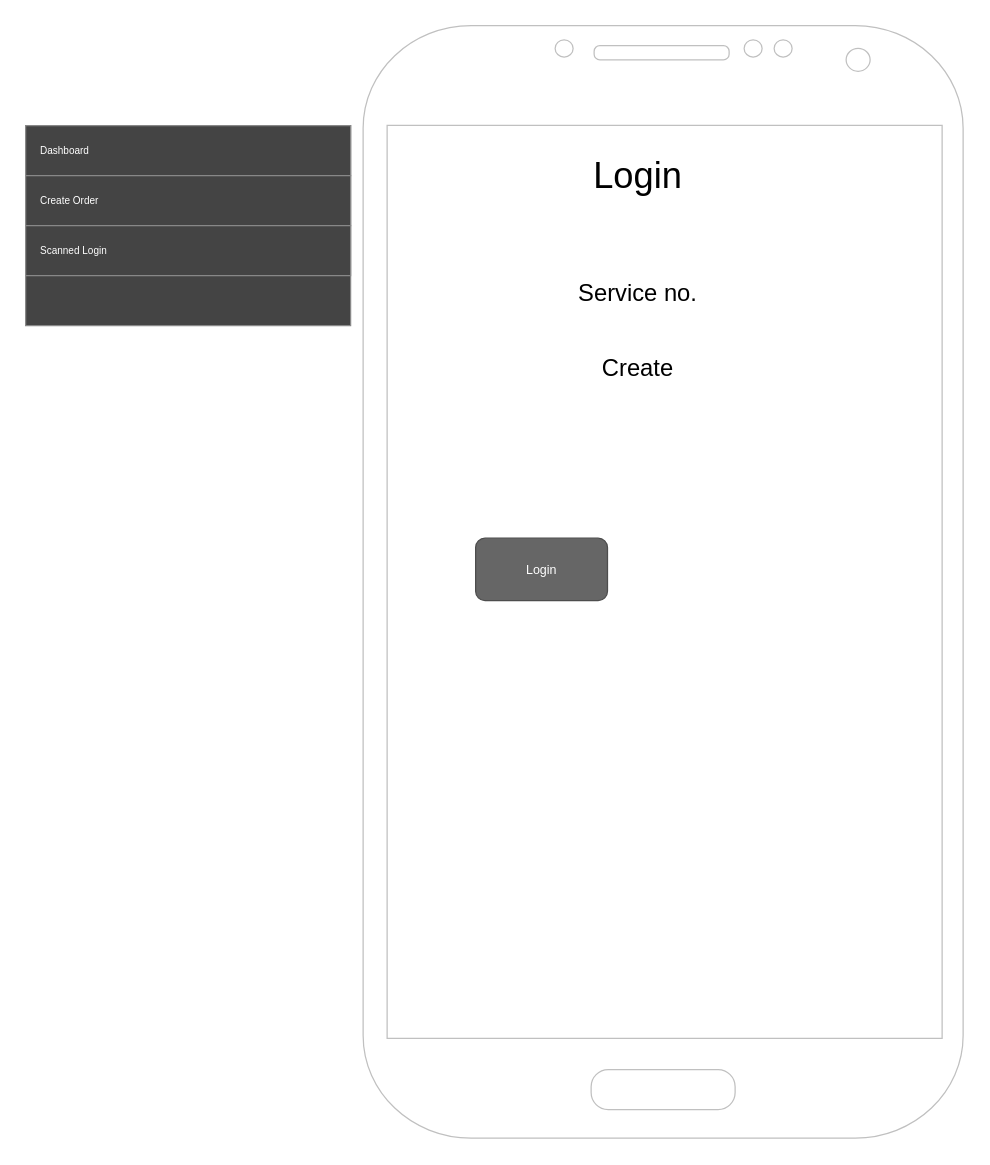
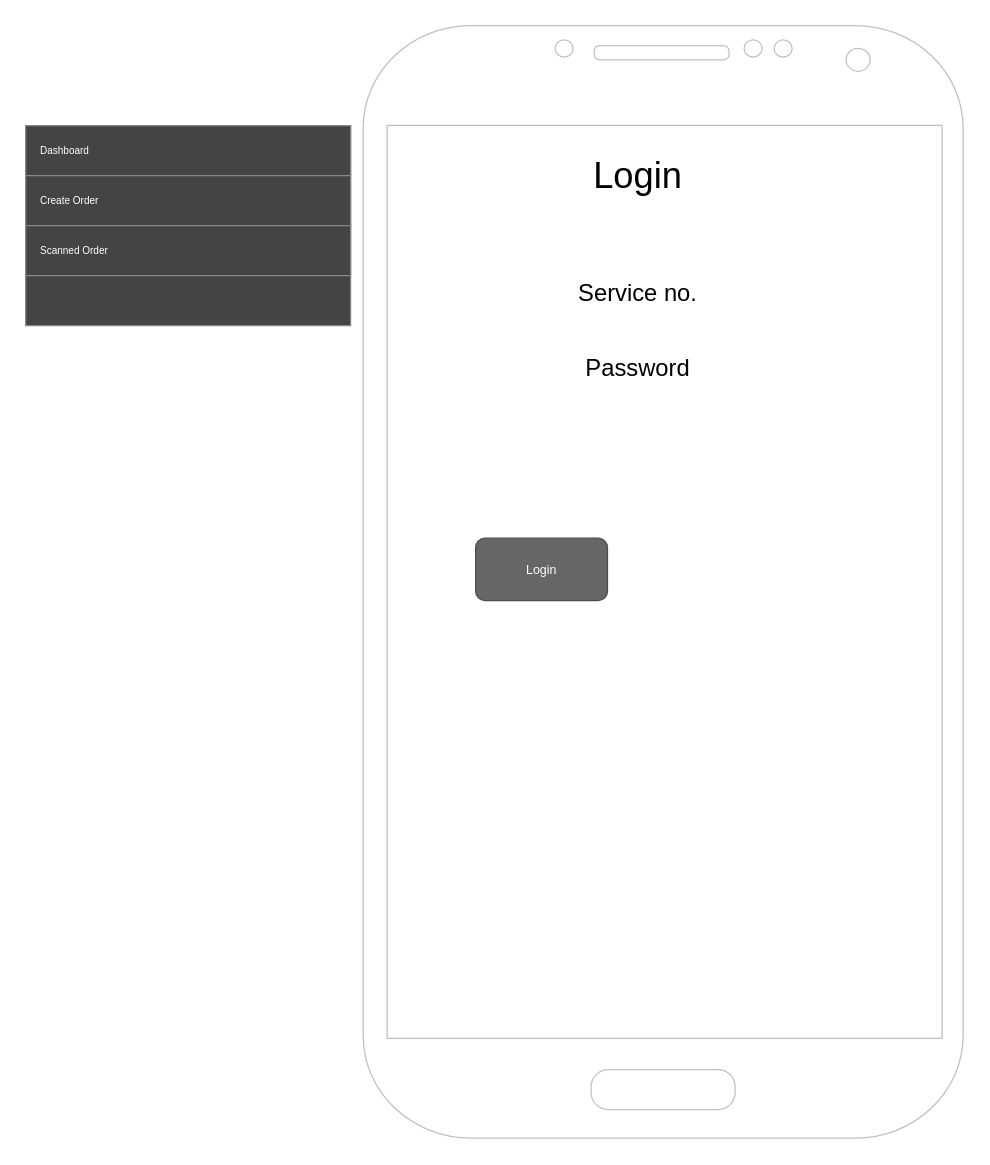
- <mxCell id="6" value="Scanned Login" style="strokeColor=inherit;fillColor=inherit;gradientColor=inherit;strokeWidth=1;html=1;shadow=0;dashed=0;shape=mxgraph.android.rrect;rSize=0;align=left;spacingLeft=10;fontSize=8;fontColor=#ffffff;" parent="3" vertex="1"><mxGeometry y="80" width="260" height="40" as="geometry" /></mxCell>
+ <mxCell id="6" value="Scanned Order" style="strokeColor=inherit;fillColor=inherit;gradientColor=inherit;strokeWidth=1;html=1;shadow=0;dashed=0;shape=mxgraph.android.rrect;rSize=0;align=left;spacingLeft=10;fontSize=8;fontColor=#ffffff;" parent="3" vertex="1"><mxGeometry y="80" width="260" height="40" as="geometry" /></mxCell>
- <mxCell id="9" value="Create" style="text;html=1;strokeColor=none;fillColor=none;align=center;verticalAlign=middle;whiteSpace=wrap;rounded=0;fontSize=19;" parent="1" vertex="1"><mxGeometry x="445" y="280" width="130" height="30" as="geometry" /></mxCell>
+ <mxCell id="9" value="Password" style="text;html=1;strokeColor=none;fillColor=none;align=center;verticalAlign=middle;whiteSpace=wrap;rounded=0;fontSize=19;" parent="1" vertex="1"><mxGeometry x="445" y="280" width="130" height="30" as="geometry" /></mxCell>
